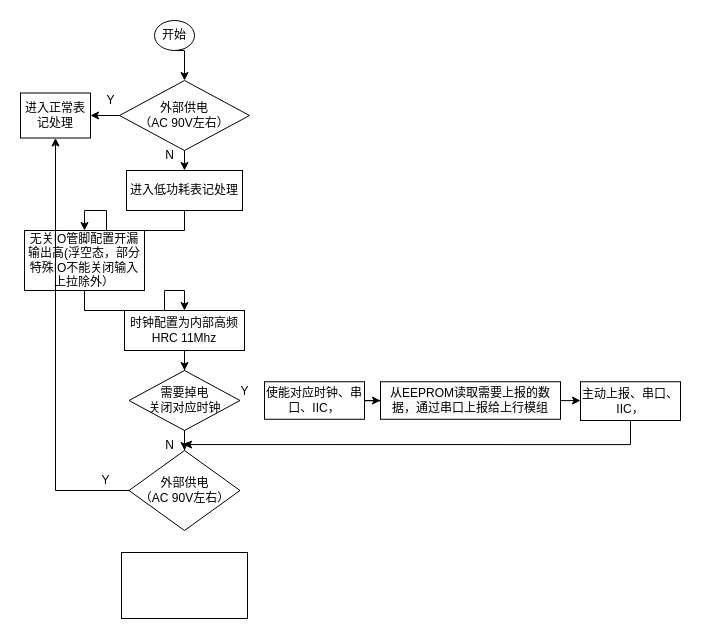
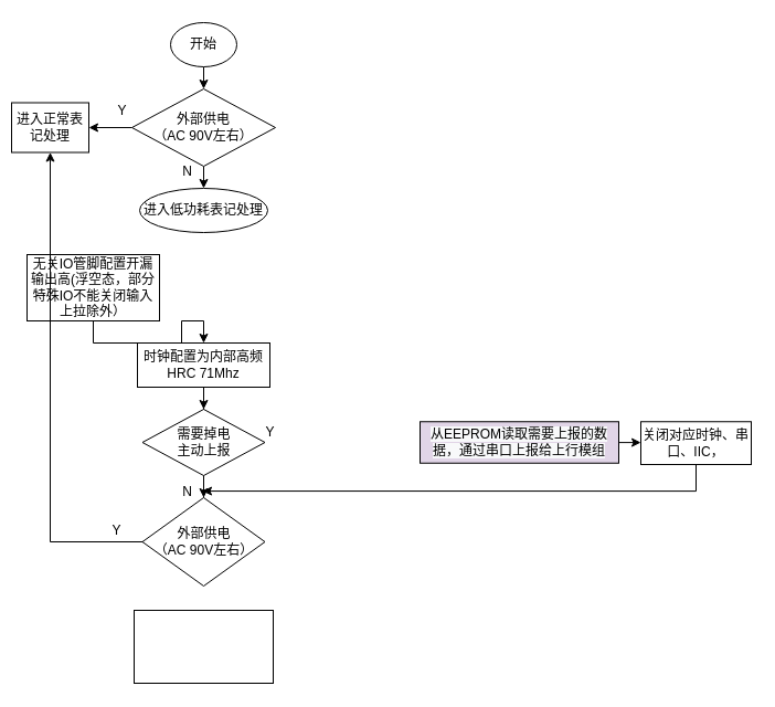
- <mxCell id="3" value="开始" style="ellipse;whiteSpace=wrap;html=1;" vertex="1" parent="1"><mxGeometry x="154" y="20" width="40" height="30" as="geometry" /></mxCell>
+ <mxCell id="3" value="开始" style="ellipse;whiteSpace=wrap;html=1;" vertex="1" parent="1"><mxGeometry x="154" y="20" width="60" height="40" as="geometry" /></mxCell>
- <mxCell id="15" value="进入正常表记处理" style="rounded=0;whiteSpace=wrap;html=1;" vertex="1" parent="1"><mxGeometry x="20" y="92.5" width="70" height="45" as="geometry" /></mxCell>
+ <mxCell id="15" value="进入正常表记处理" style="rounded=0;whiteSpace=wrap;html=1;" vertex="1" parent="1"><mxGeometry x="10" y="92.5" width="70" height="45" as="geometry" /></mxCell>
- <mxCell id="8" value="进入低功耗表记处理" style="rounded=0;whiteSpace=wrap;html=1;" vertex="1" parent="1"><mxGeometry x="126" y="170" width="116" height="40" as="geometry" /></mxCell>
+ <mxCell id="8" value="进入低功耗表记处理" style="ellipse;whiteSpace=wrap;html=1;" vertex="1" parent="1"><mxGeometry x="126" y="170" width="116" height="40" as="geometry" /></mxCell>
- <mxCell id="7" style="edgeStyle=orthogonalEdgeStyle;rounded=0;orthogonalLoop=1;jettySize=auto;html=1;exitX=0.5;exitY=1;exitDx=0;exitDy=0;entryX=0.5;entryY=0;entryDx=0;entryDy=0;" edge="1" parent="1" source="8" target="10"><mxGeometry relative="1" as="geometry" /></mxCell>
- <mxCell id="18" value="时钟配置为内部高频HRC 11Mhz" style="rounded=0;whiteSpace=wrap;html=1;" vertex="1" parent="1"><mxGeometry x="124" y="310" width="120" height="40" as="geometry" /></mxCell>
+ <mxCell id="18" value="时钟配置为内部高频HRC 71Mhz" style="rounded=0;whiteSpace=wrap;html=1;" vertex="1" parent="1"><mxGeometry x="124" y="310" width="120" height="40" as="geometry" /></mxCell>
- <mxCell id="13" value="需要掉电&lt;br&gt;关闭对应时钟" style="rhombus;whiteSpace=wrap;html=1;" vertex="1" parent="1"><mxGeometry x="128.5" y="370" width="111" height="60" as="geometry" /></mxCell>
+ <mxCell id="13" value="需要掉电&lt;br&gt;主动上报" style="rhombus;whiteSpace=wrap;html=1;" vertex="1" parent="1"><mxGeometry x="128.5" y="370" width="111" height="60" as="geometry" /></mxCell>
- <mxCell id="20" value="使能对应时钟、串口、IIC，" style="rounded=0;whiteSpace=wrap;html=1;" vertex="1" parent="1"><mxGeometry x="264" y="381.25" width="100" height="37.5" as="geometry" /></mxCell>
- <mxCell id="19" value="" style="edgeStyle=orthogonalEdgeStyle;rounded=0;orthogonalLoop=1;jettySize=auto;html=1;" edge="1" parent="1" source="20" target="22"><mxGeometry relative="1" as="geometry" /></mxCell>
- <mxCell id="22" value="&lt;span style=&quot;color: rgb(0, 0, 0); font-family: Helvetica; font-size: 12px; font-style: normal; font-variant-ligatures: normal; font-variant-caps: normal; font-weight: 400; letter-spacing: normal; orphans: 2; text-align: center; text-indent: 0px; text-transform: none; widows: 2; word-spacing: 0px; -webkit-text-stroke-width: 0px; background-color: rgb(248, 249, 250); text-decoration-thickness: initial; text-decoration-style: initial; text-decoration-color: initial; float: none; display: inline !important;&quot;&gt;从EEPROM读取需要上报的数据，通过串口上报给上行模组&lt;/span&gt;" style="rounded=0;whiteSpace=wrap;html=1;" vertex="1" parent="1"><mxGeometry x="380" y="381.25" width="180" height="37.5" as="geometry" /></mxCell>
+ <mxCell id="22" value="&lt;span style=&quot;color: rgb(0, 0, 0); font-family: Helvetica; font-size: 12px; font-style: normal; font-variant-ligatures: normal; font-variant-caps: normal; font-weight: 400; letter-spacing: normal; orphans: 2; text-align: center; text-indent: 0px; text-transform: none; widows: 2; word-spacing: 0px; -webkit-text-stroke-width: 0px; background-color: rgb(248, 249, 250); text-decoration-thickness: initial; text-decoration-style: initial; text-decoration-color: initial; float: none; display: inline !important;&quot;&gt;从EEPROM读取需要上报的数据，通过串口上报给上行模组&lt;/span&gt;" style="rounded=0;whiteSpace=wrap;html=1;fillColor=#e1d5e7;" vertex="1" parent="1"><mxGeometry x="380" y="381.25" width="180" height="37.5" as="geometry" /></mxCell>
- <mxCell id="24" value="主动上报、串口、IIC，" style="rounded=0;whiteSpace=wrap;html=1;" vertex="1" parent="1"><mxGeometry x="580" y="381.25" width="100" height="38.75" as="geometry" /></mxCell>
+ <mxCell id="24" value="关闭对应时钟、串口、IIC，" style="rounded=0;whiteSpace=wrap;html=1;" vertex="1" parent="1"><mxGeometry x="580" y="381.25" width="100" height="38.75" as="geometry" /></mxCell>
